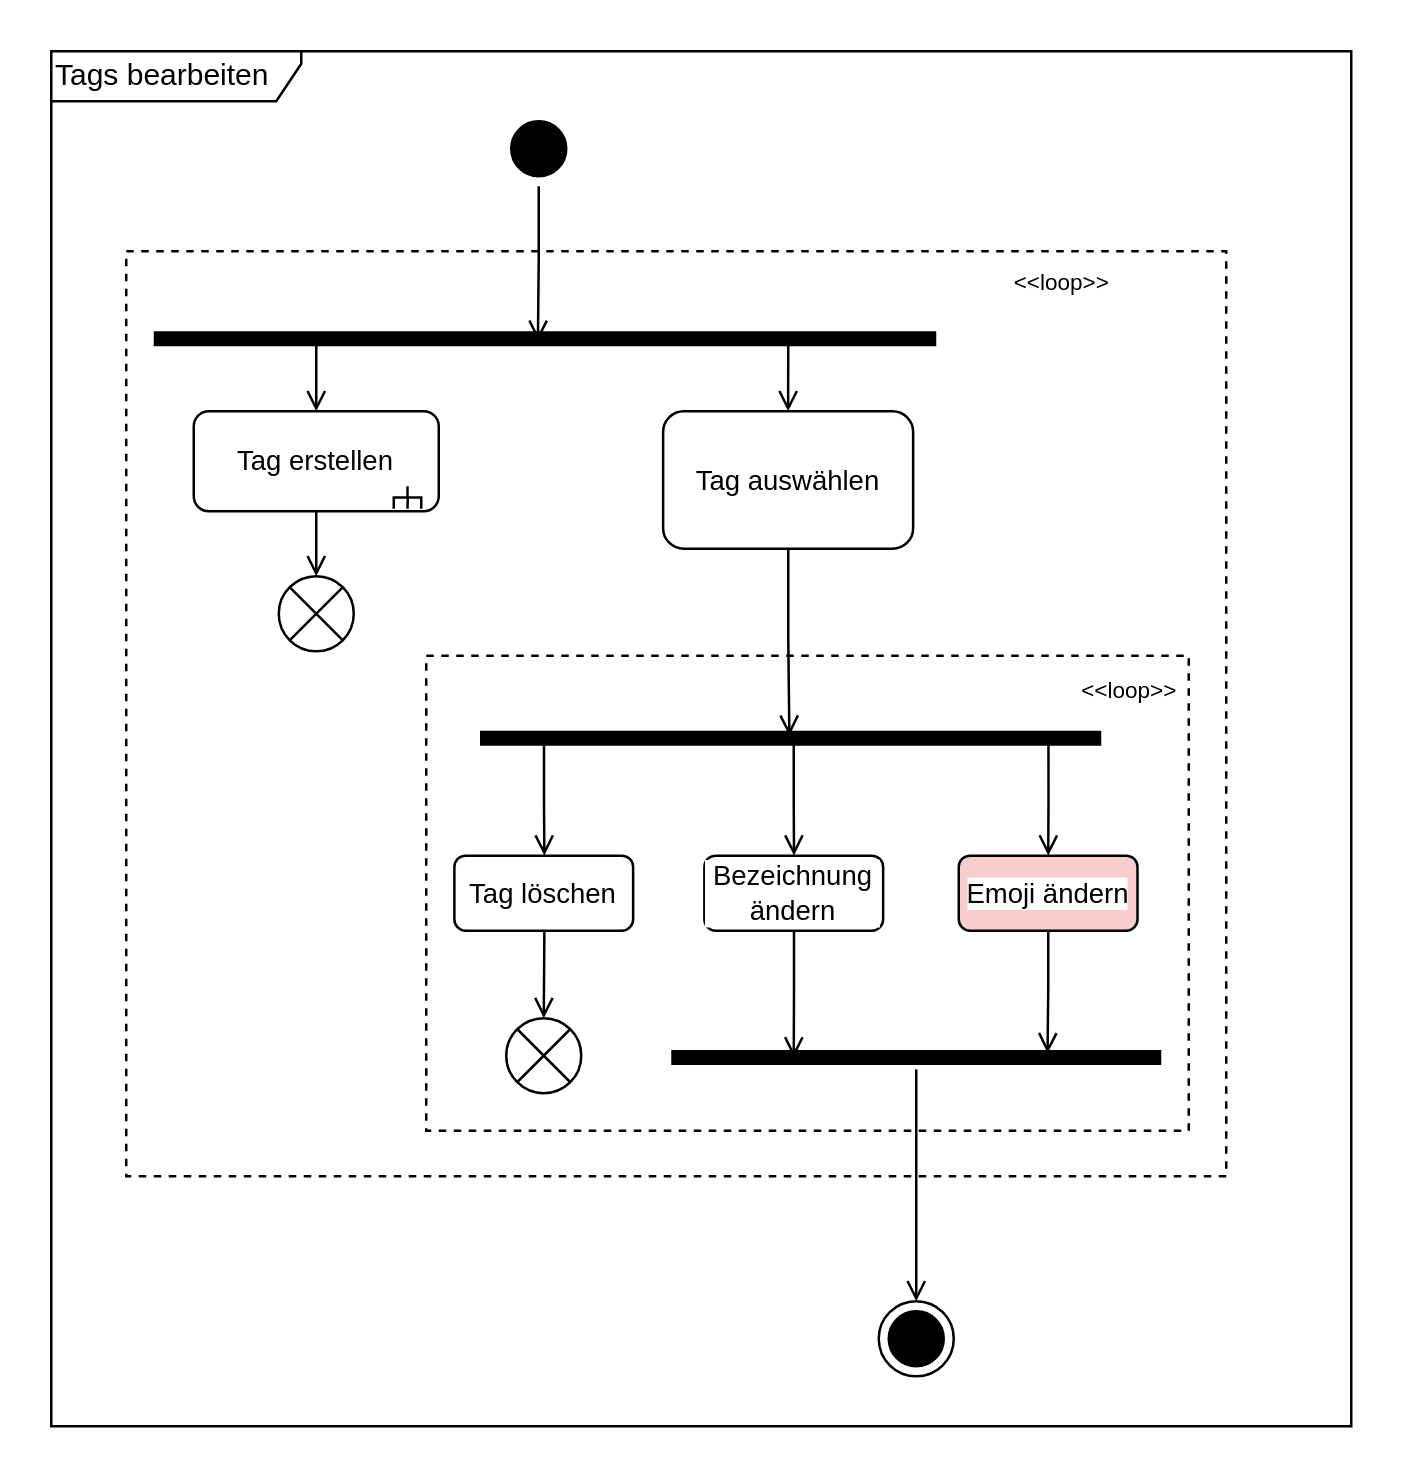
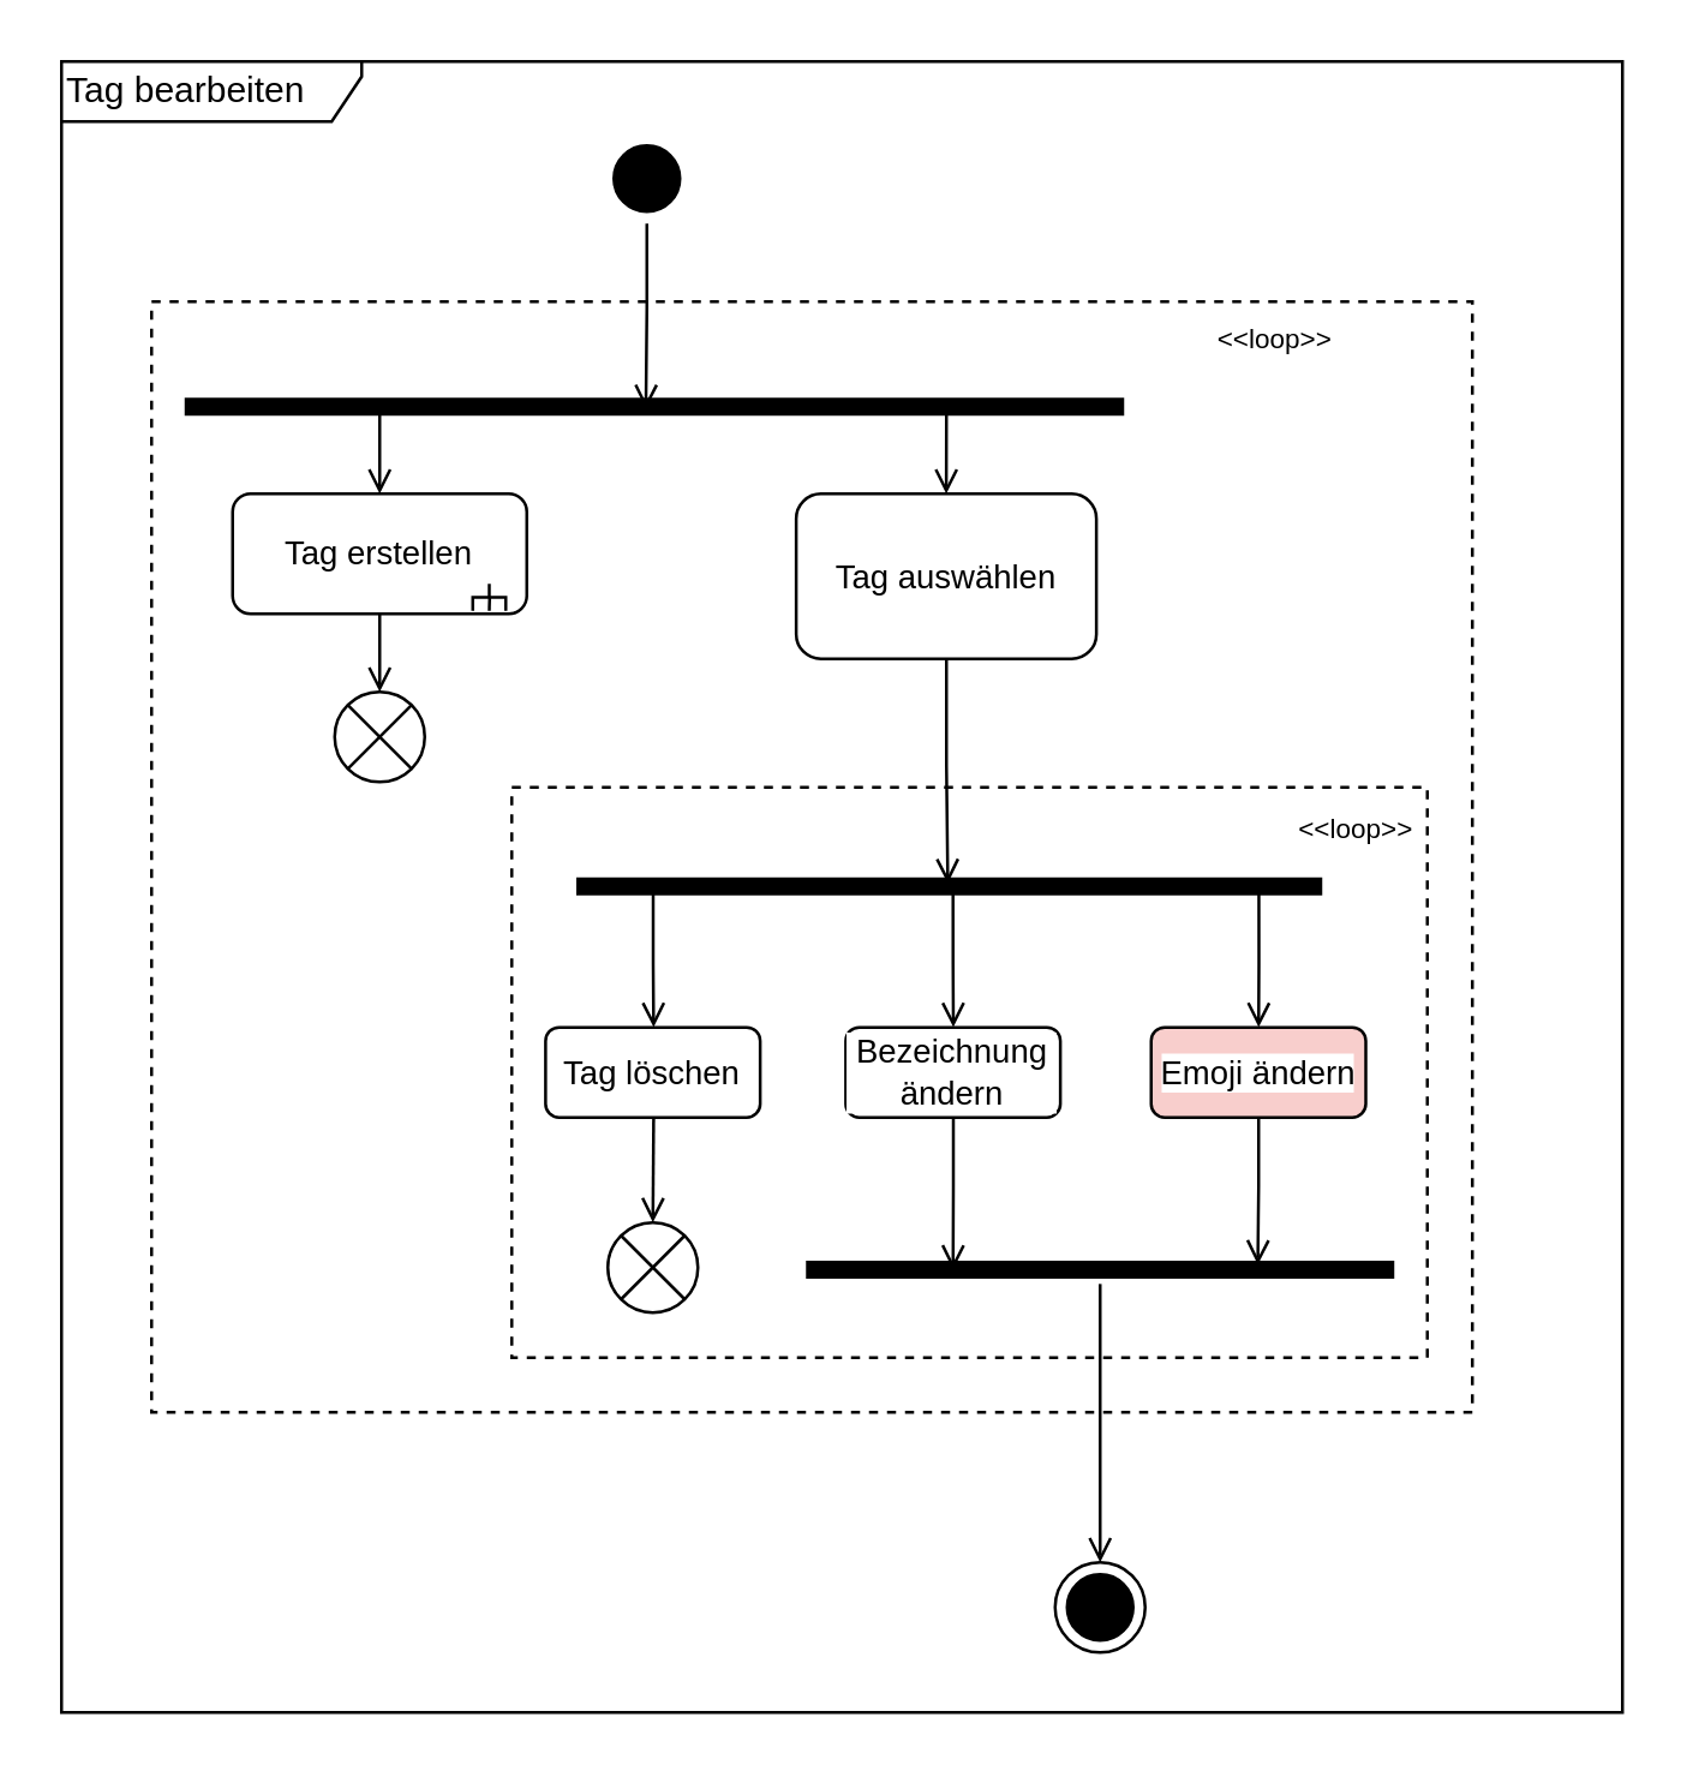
- <mxCell id="8" value="Tags bearbeiten" style="shape=umlFrame;whiteSpace=wrap;html=1;pointerEvents=0;width=100;height=20;align=left;" parent="1" vertex="1"><mxGeometry x="20" y="20" width="520" height="550" as="geometry" /></mxCell>
+ <mxCell id="8" value="Tag bearbeiten" style="shape=umlFrame;whiteSpace=wrap;html=1;pointerEvents=0;width=100;height=20;align=left;" parent="1" vertex="1"><mxGeometry x="20" y="20" width="520" height="550" as="geometry" /></mxCell>
